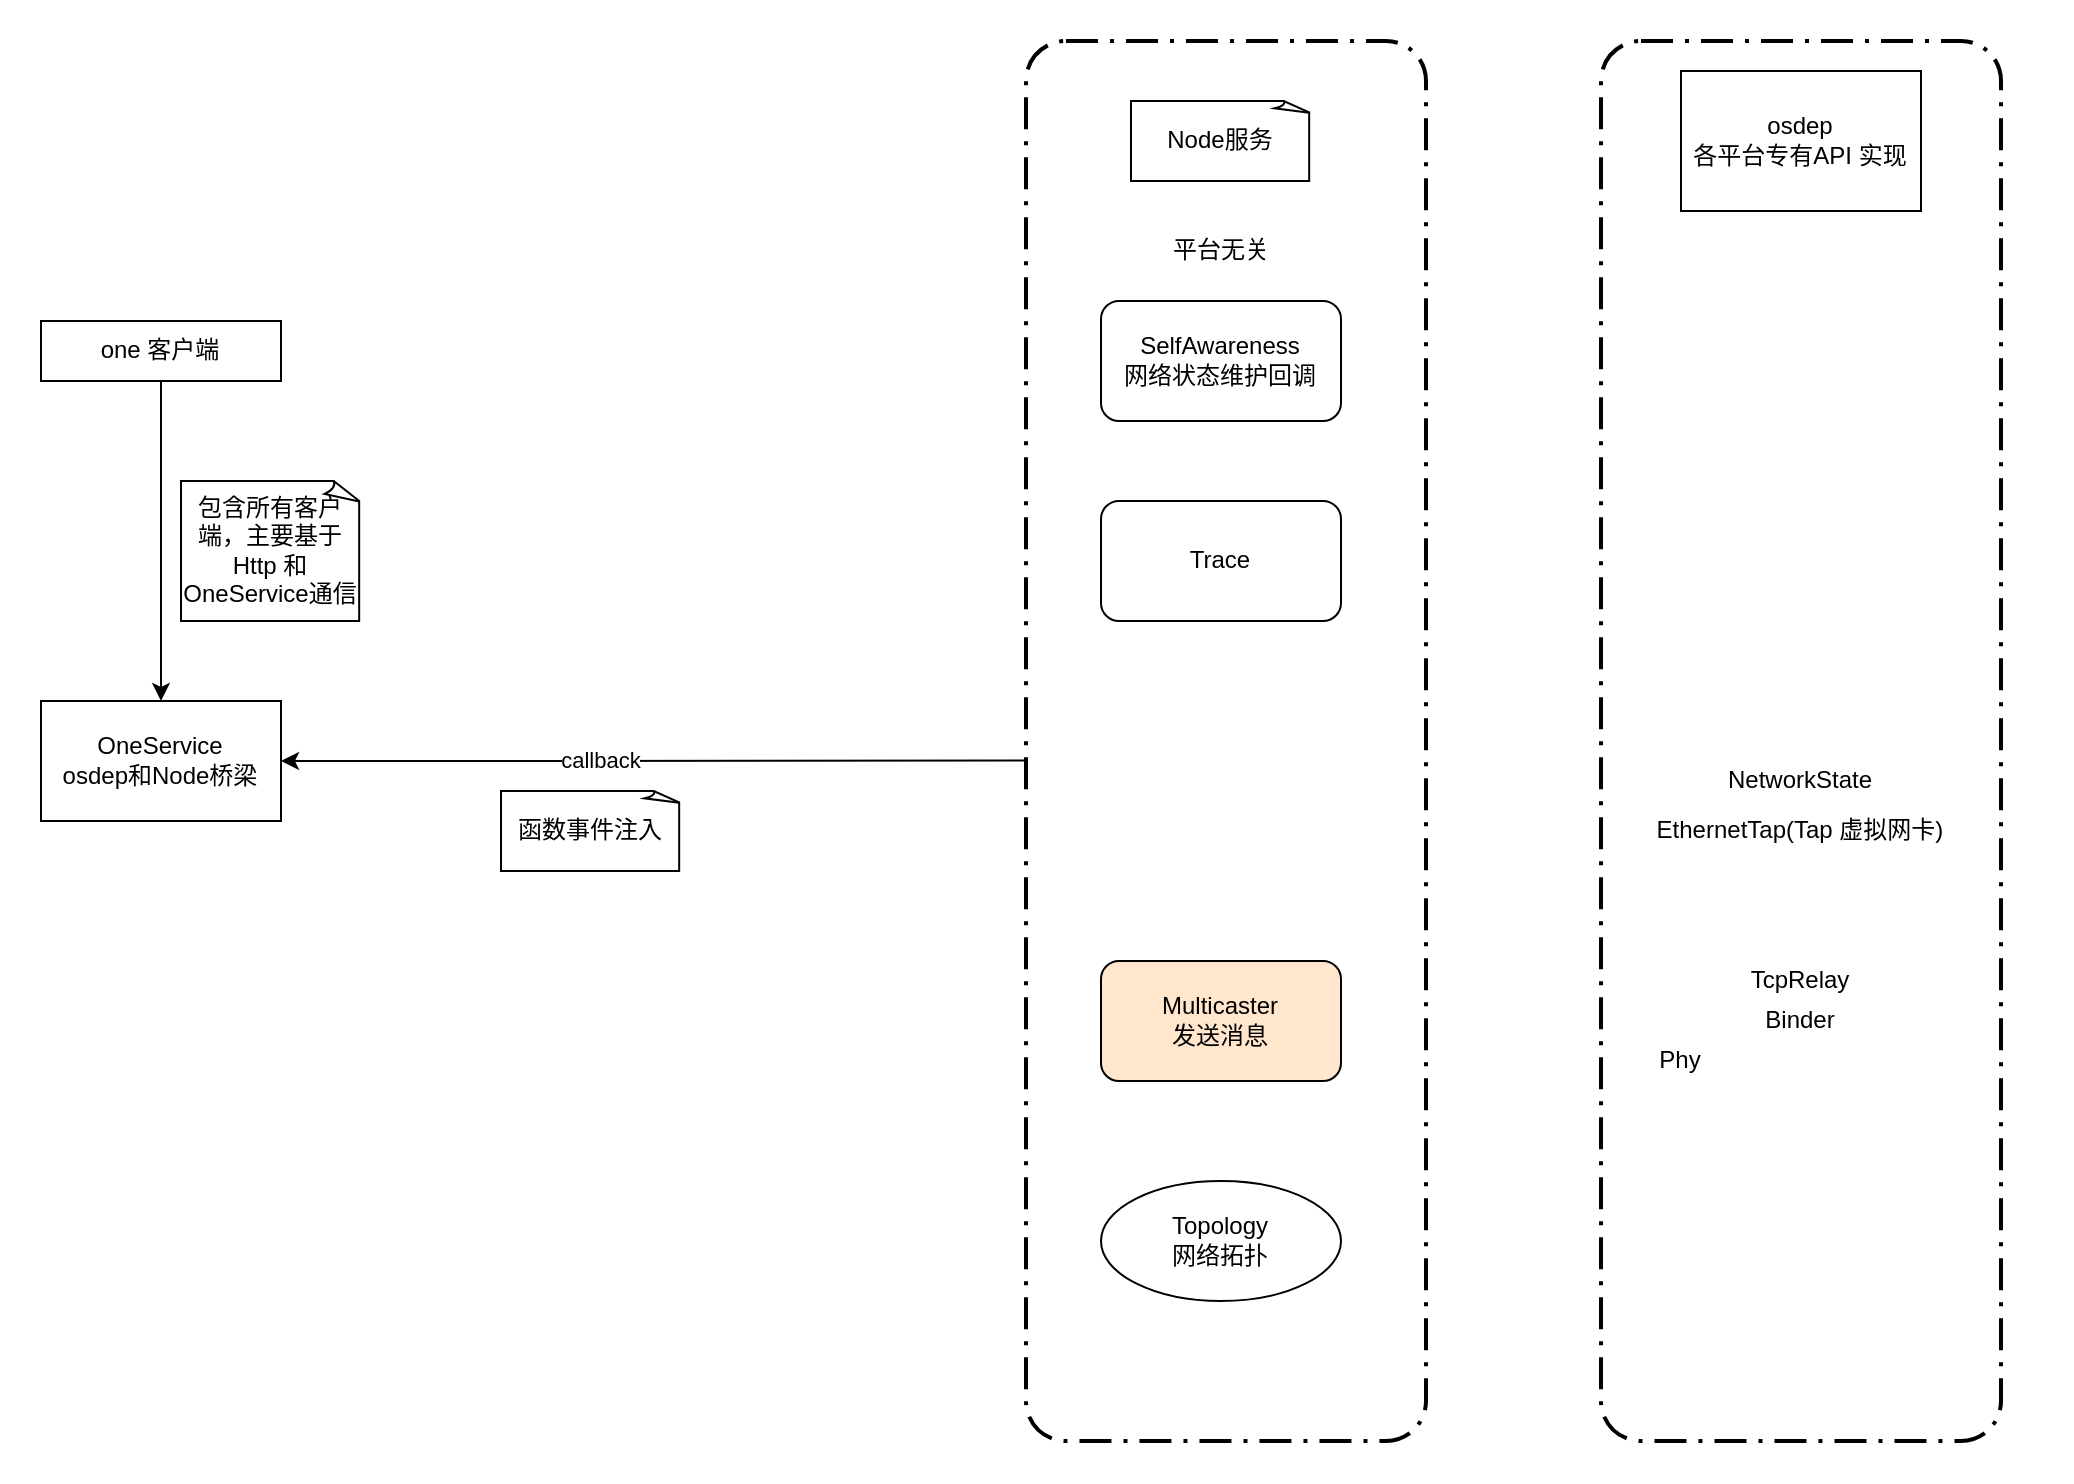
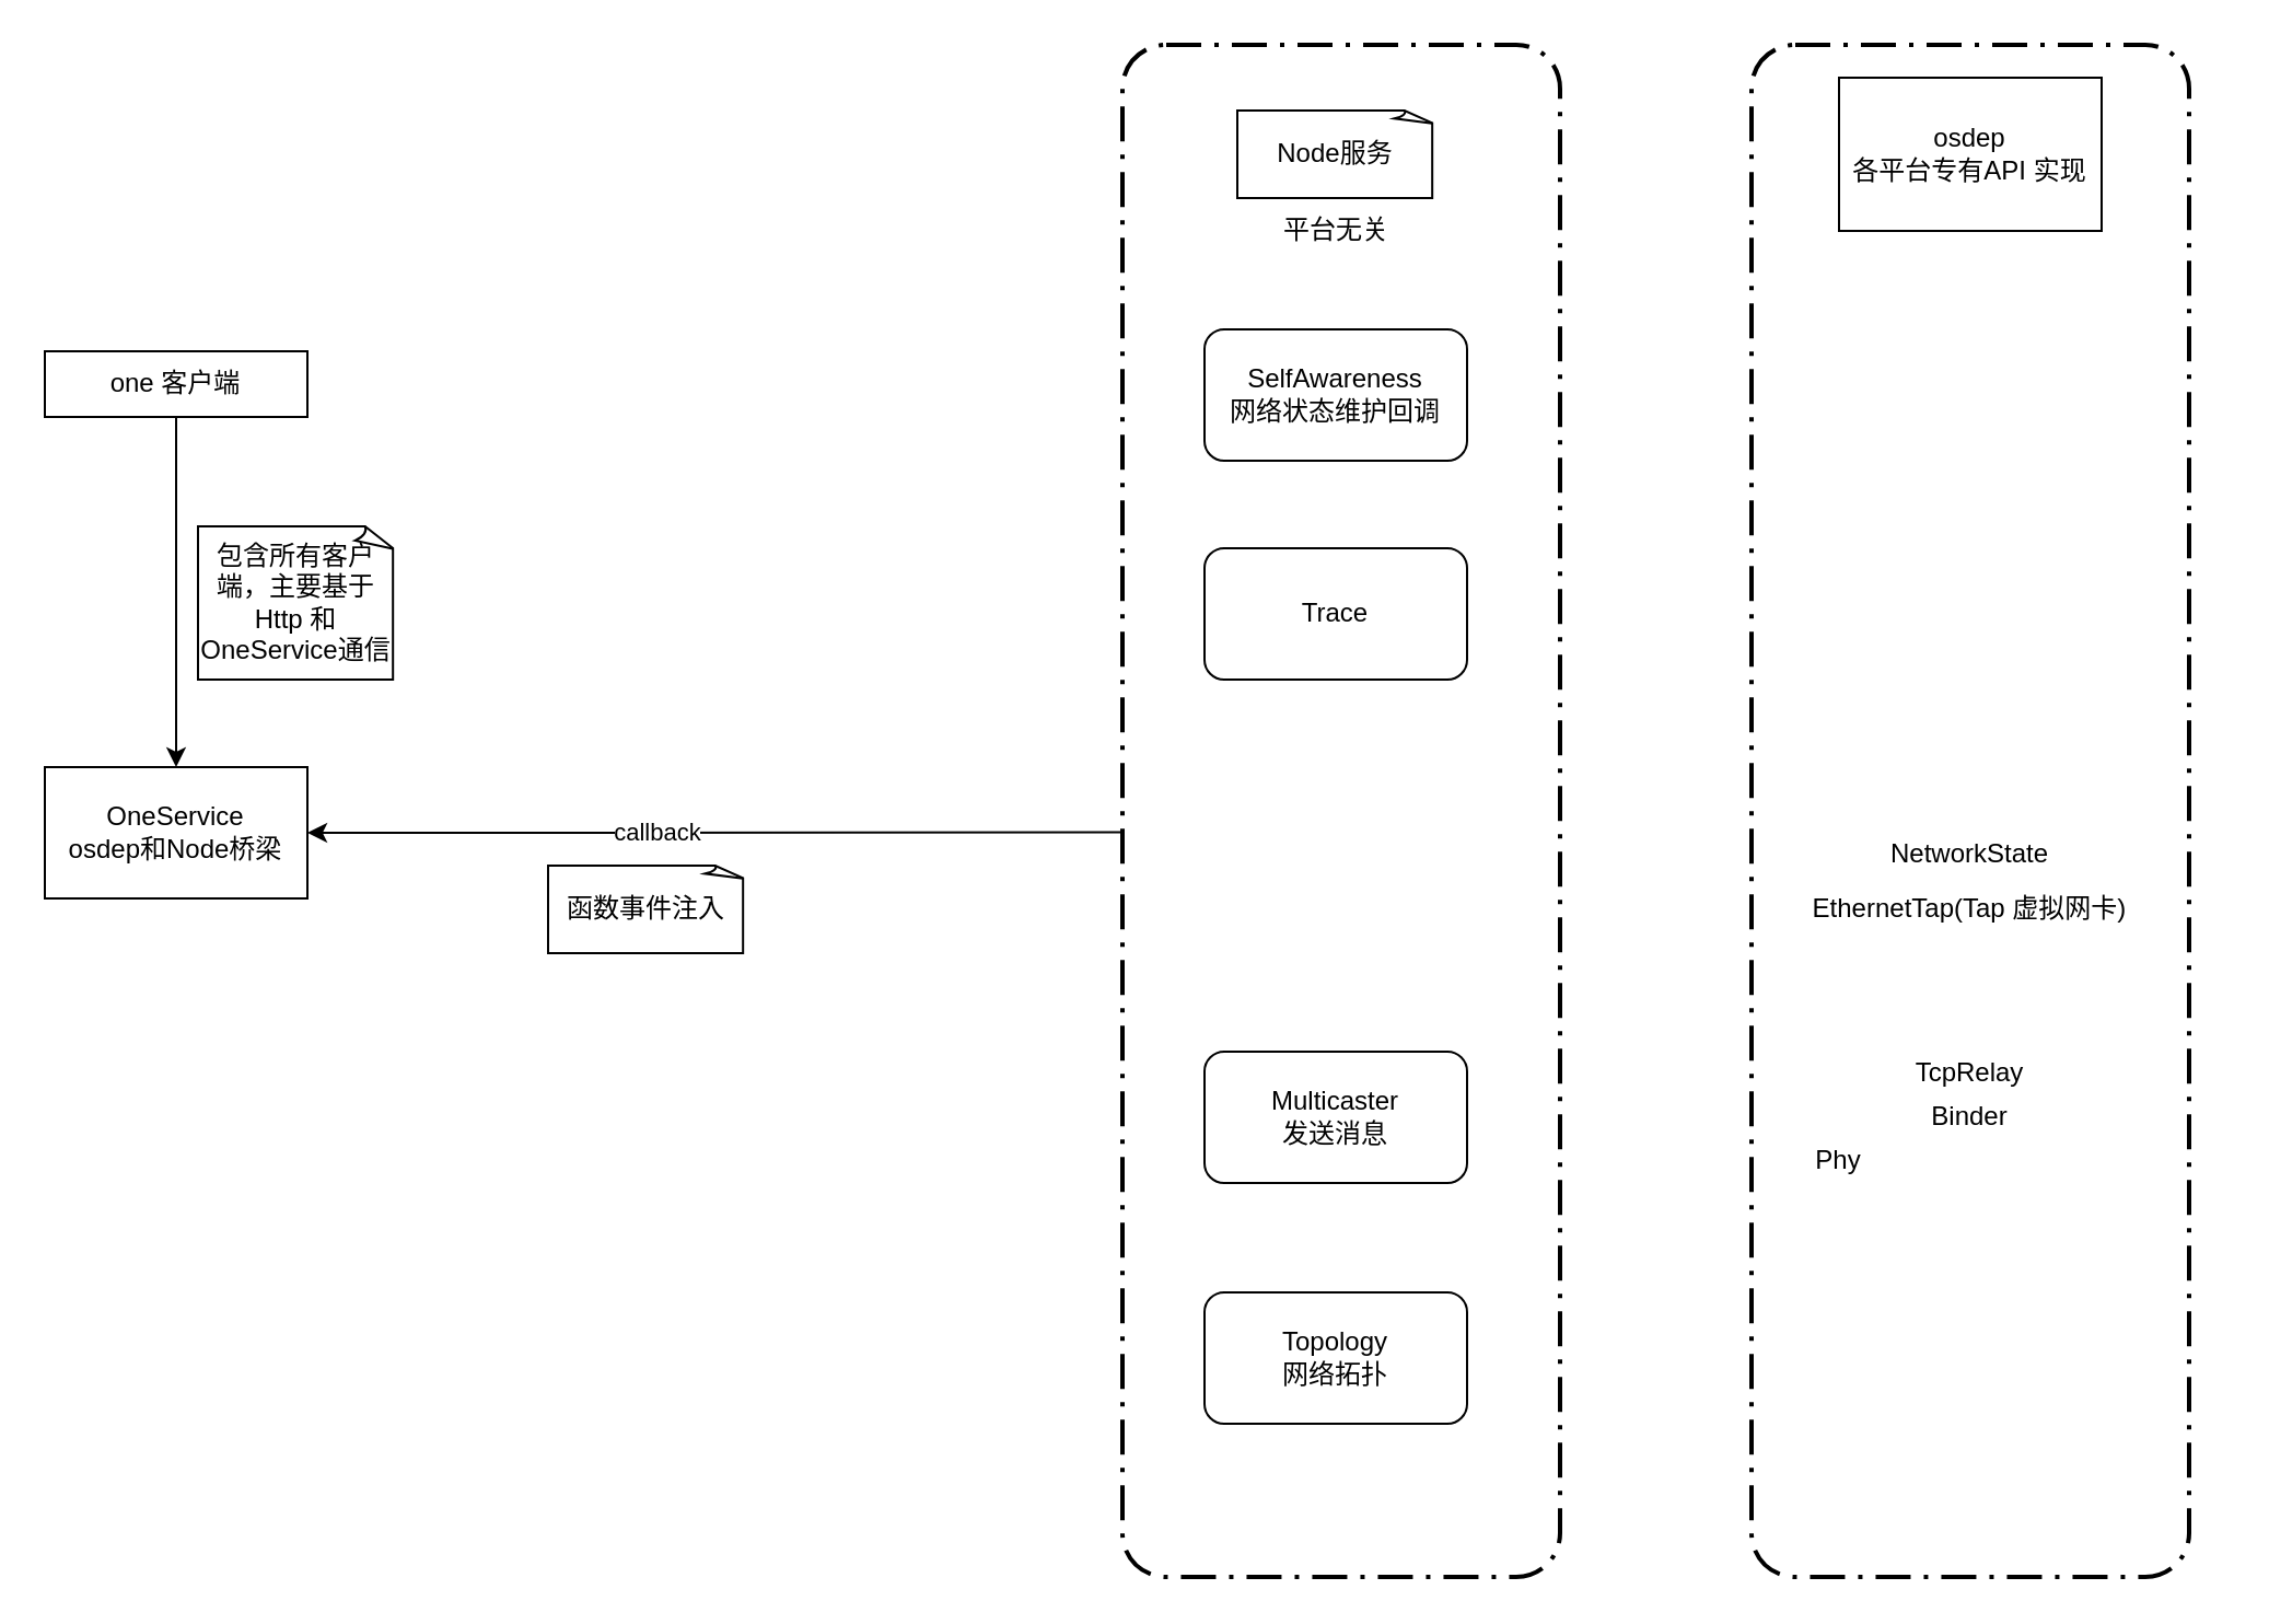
- <mxCell id="5" value="平台无关" style="text;html=1;align=center;verticalAlign=middle;resizable=0;points=[];autosize=1;" vertex="1" parent="1"><mxGeometry x="575" y="115" width="70" height="20" as="geometry" /></mxCell>
+ <mxCell id="5" value="平台无关" style="text;html=1;align=center;verticalAlign=middle;resizable=0;points=[];autosize=1;" vertex="1" parent="1"><mxGeometry x="575" y="95" width="70" height="20" as="geometry" /></mxCell>
- <mxCell id="10" value="Multicaster&lt;br&gt;发送消息" style="rounded=1;whiteSpace=wrap;html=1;fillColor=#ffe6cc;" vertex="1" parent="1"><mxGeometry x="550" y="480" width="120" height="60" as="geometry" /></mxCell>
+ <mxCell id="10" value="Multicaster&lt;br&gt;发送消息" style="rounded=1;whiteSpace=wrap;html=1;" vertex="1" parent="1"><mxGeometry x="550" y="480" width="120" height="60" as="geometry" /></mxCell>
- <mxCell id="11" value="Topology&lt;br&gt;网络拓扑" style="ellipse;whiteSpace=wrap;html=1;" vertex="1" parent="1"><mxGeometry x="550" y="590" width="120" height="60" as="geometry" /></mxCell>
+ <mxCell id="11" value="Topology&lt;br&gt;网络拓扑" style="rounded=1;whiteSpace=wrap;html=1;" vertex="1" parent="1"><mxGeometry x="550" y="590" width="120" height="60" as="geometry" /></mxCell>
